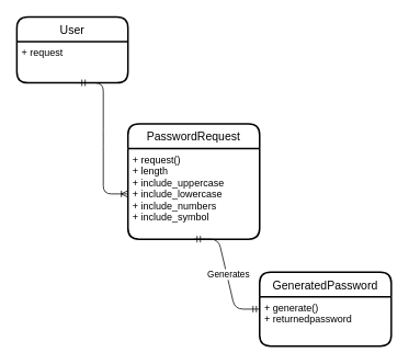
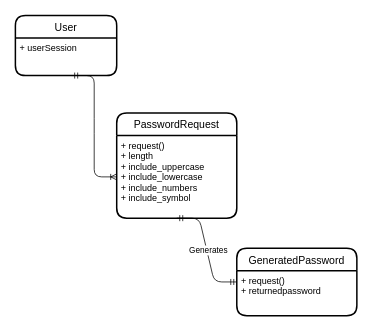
- <mxCell id="10" value="+ request&#10;" style="align=left;strokeColor=none;fillColor=none;spacingLeft=4;fontSize=12;verticalAlign=top;resizable=0;rotatable=0;part=1;fontStyle=0" parent="9" vertex="1"><mxGeometry y="30" width="135" height="50" as="geometry" /></mxCell>
+ <mxCell id="10" value="+ userSession&#10;" style="align=left;strokeColor=none;fillColor=none;spacingLeft=4;fontSize=12;verticalAlign=top;resizable=0;rotatable=0;part=1;fontStyle=0" parent="9" vertex="1"><mxGeometry y="30" width="135" height="50" as="geometry" /></mxCell>
- <mxCell id="5" value="+ generate()&#10;+ returnedpassword" style="align=left;strokeColor=none;fillColor=none;spacingLeft=4;fontSize=12;verticalAlign=top;resizable=0;rotatable=0;part=1;" parent="4" vertex="1"><mxGeometry y="30" width="160" height="60" as="geometry" /></mxCell>
+ <mxCell id="5" value="+ request()&#10;+ returnedpassword" style="align=left;strokeColor=none;fillColor=none;spacingLeft=4;fontSize=12;verticalAlign=top;resizable=0;rotatable=0;part=1;" parent="4" vertex="1"><mxGeometry y="30" width="160" height="60" as="geometry" /></mxCell>
